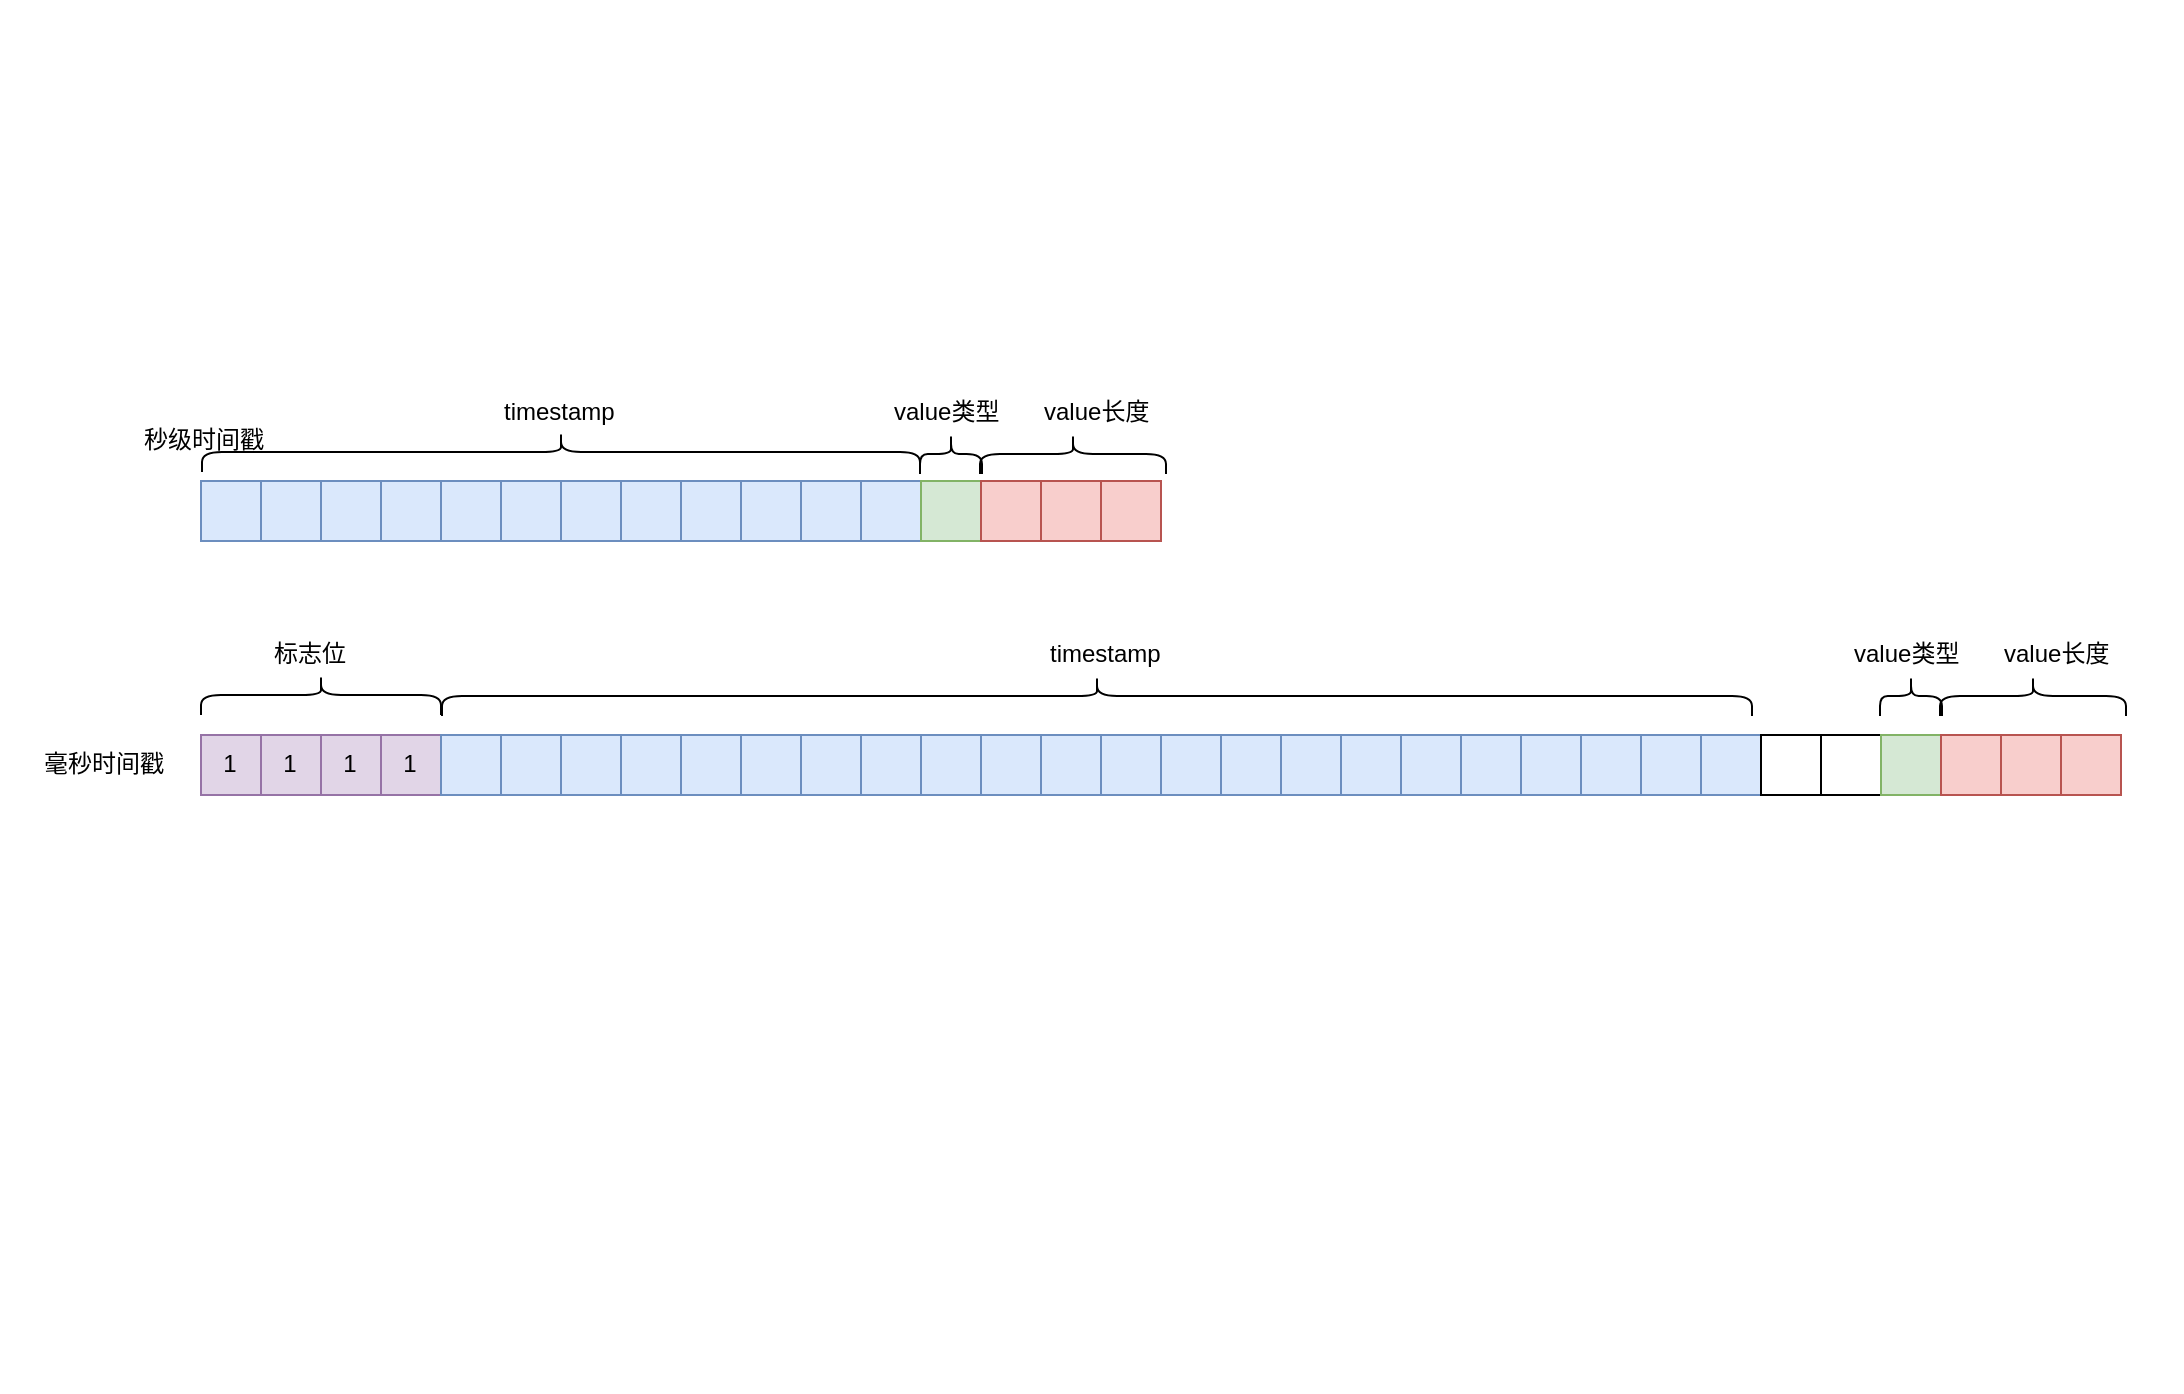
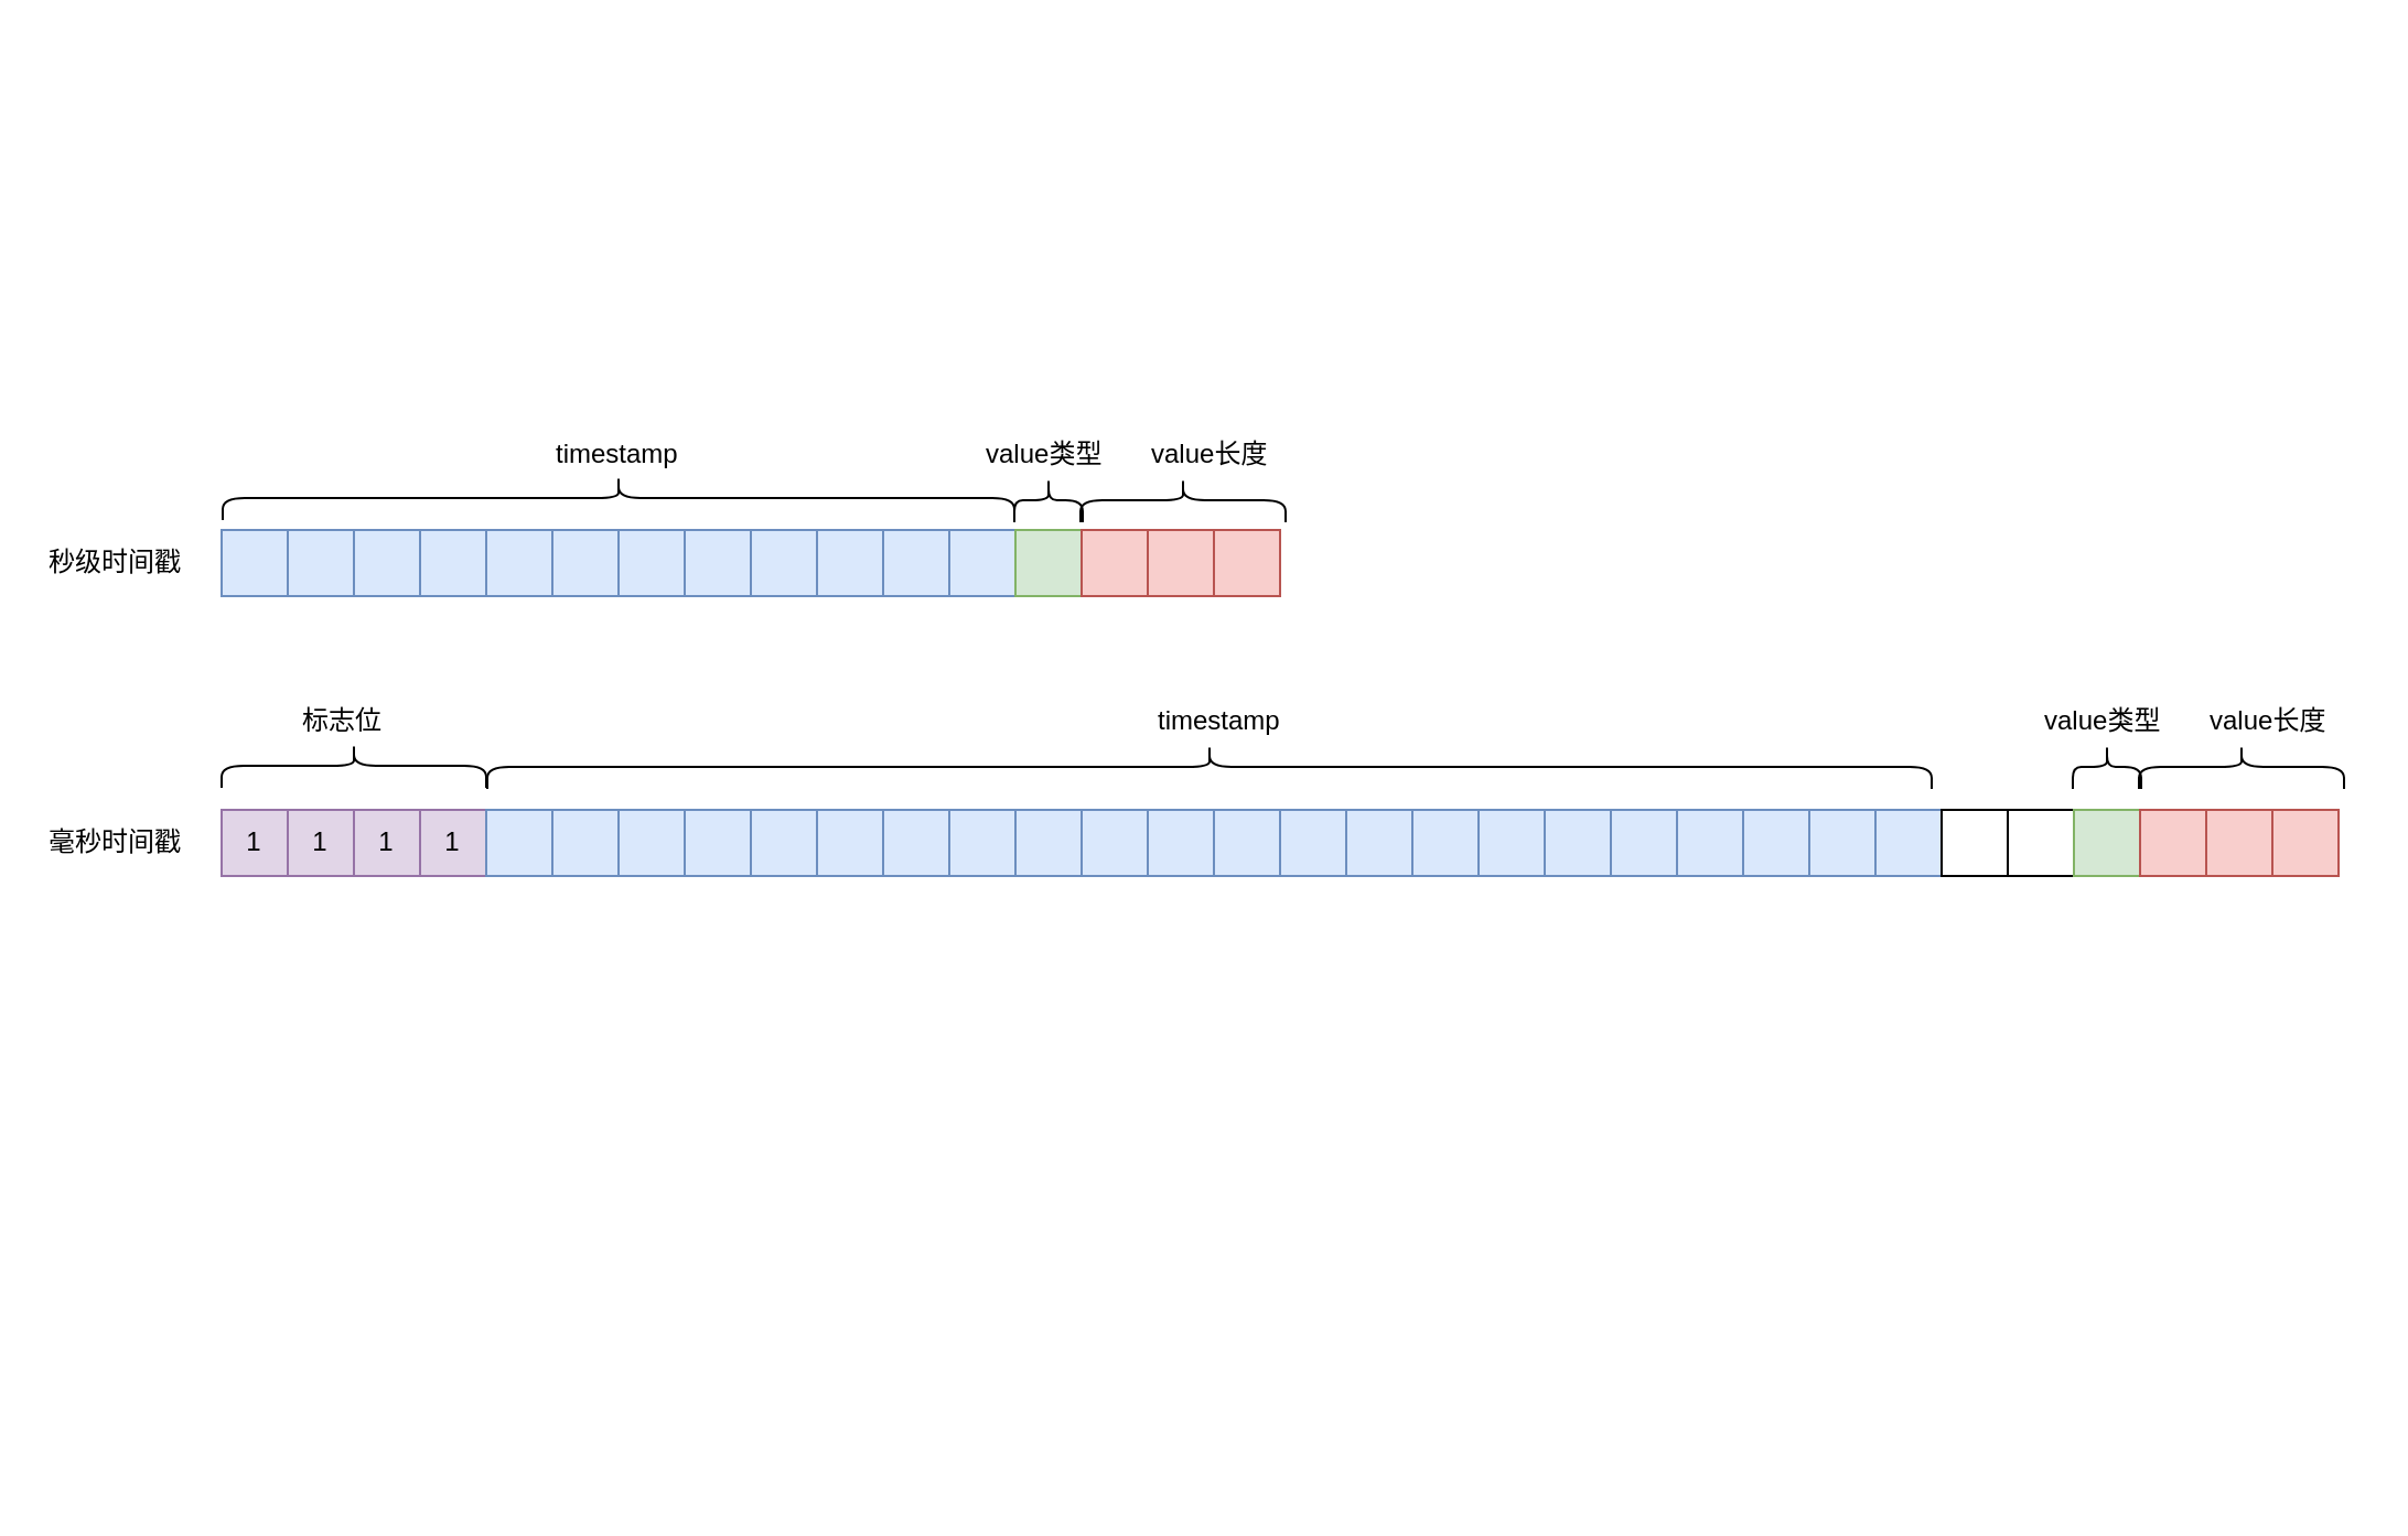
- <mxCell id="50" value="秒级时间戳" style="text;html=1;resizable=0;points=[];autosize=1;align=left;verticalAlign=top;spacingTop=-4;" vertex="1" parent="1"><mxGeometry x="70" y="210" width="80" height="20" as="geometry" /></mxCell>
+ <mxCell id="50" value="秒级时间戳" style="text;html=1;resizable=0;points=[];autosize=1;align=left;verticalAlign=top;spacingTop=-4;" vertex="1" parent="1"><mxGeometry y="245" width="80" height="20" as="geometry" x="20" /></mxCell>
